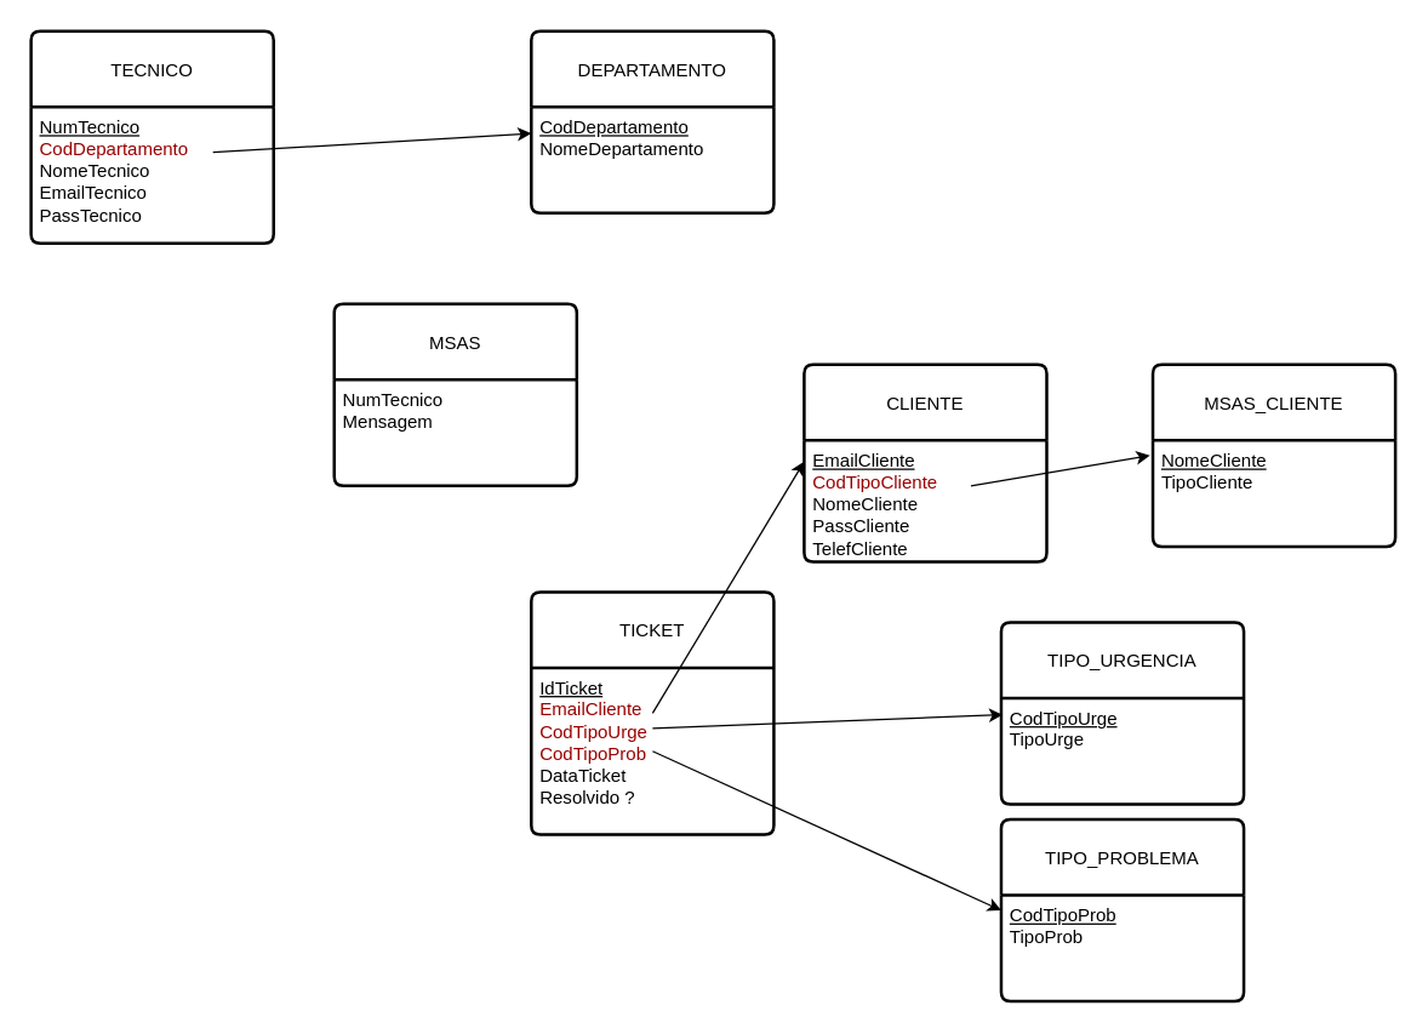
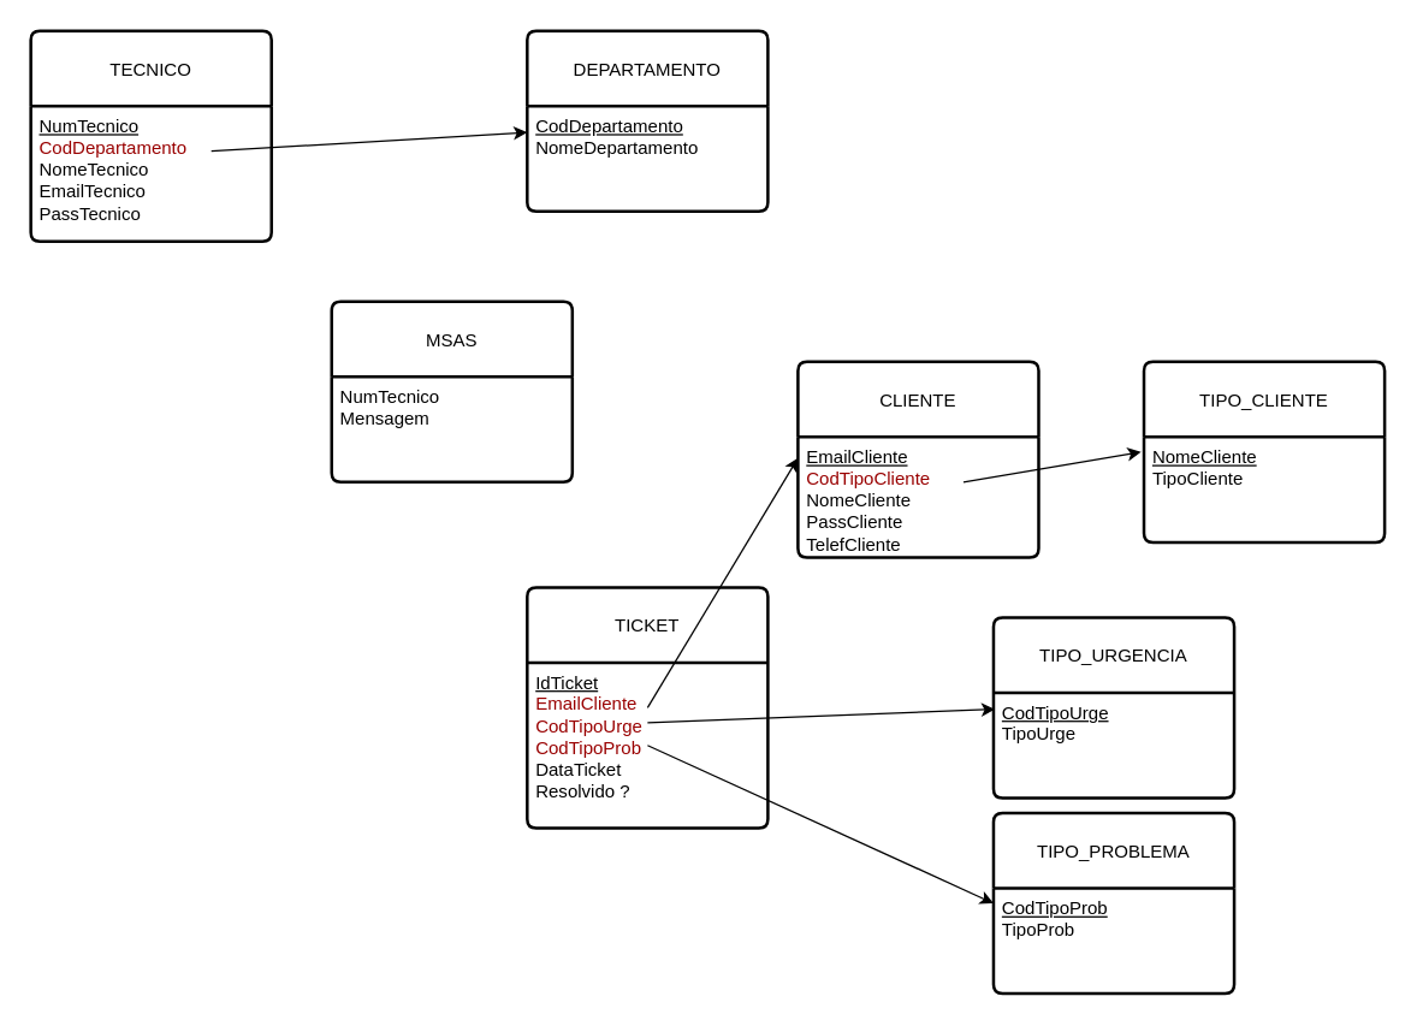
- <mxCell id="10" value="&lt;span style=&quot;font-size: 12px;&quot;&gt;MSAS_CLIENTE&lt;/span&gt;" style="swimlane;childLayout=stackLayout;horizontal=1;startSize=50;horizontalStack=0;rounded=1;fontSize=14;fontStyle=0;strokeWidth=2;resizeParent=0;resizeLast=1;shadow=0;dashed=0;align=center;arcSize=4;whiteSpace=wrap;html=1;" parent="1" vertex="1"><mxGeometry x="760" y="240" width="160" height="120" as="geometry" /></mxCell>
+ <mxCell id="10" value="&lt;span style=&quot;font-size: 12px;&quot;&gt;TIPO_CLIENTE&lt;/span&gt;" style="swimlane;childLayout=stackLayout;horizontal=1;startSize=50;horizontalStack=0;rounded=1;fontSize=14;fontStyle=0;strokeWidth=2;resizeParent=0;resizeLast=1;shadow=0;dashed=0;align=center;arcSize=4;whiteSpace=wrap;html=1;" parent="1" vertex="1"><mxGeometry x="760" y="240" width="160" height="120" as="geometry" /></mxCell>
